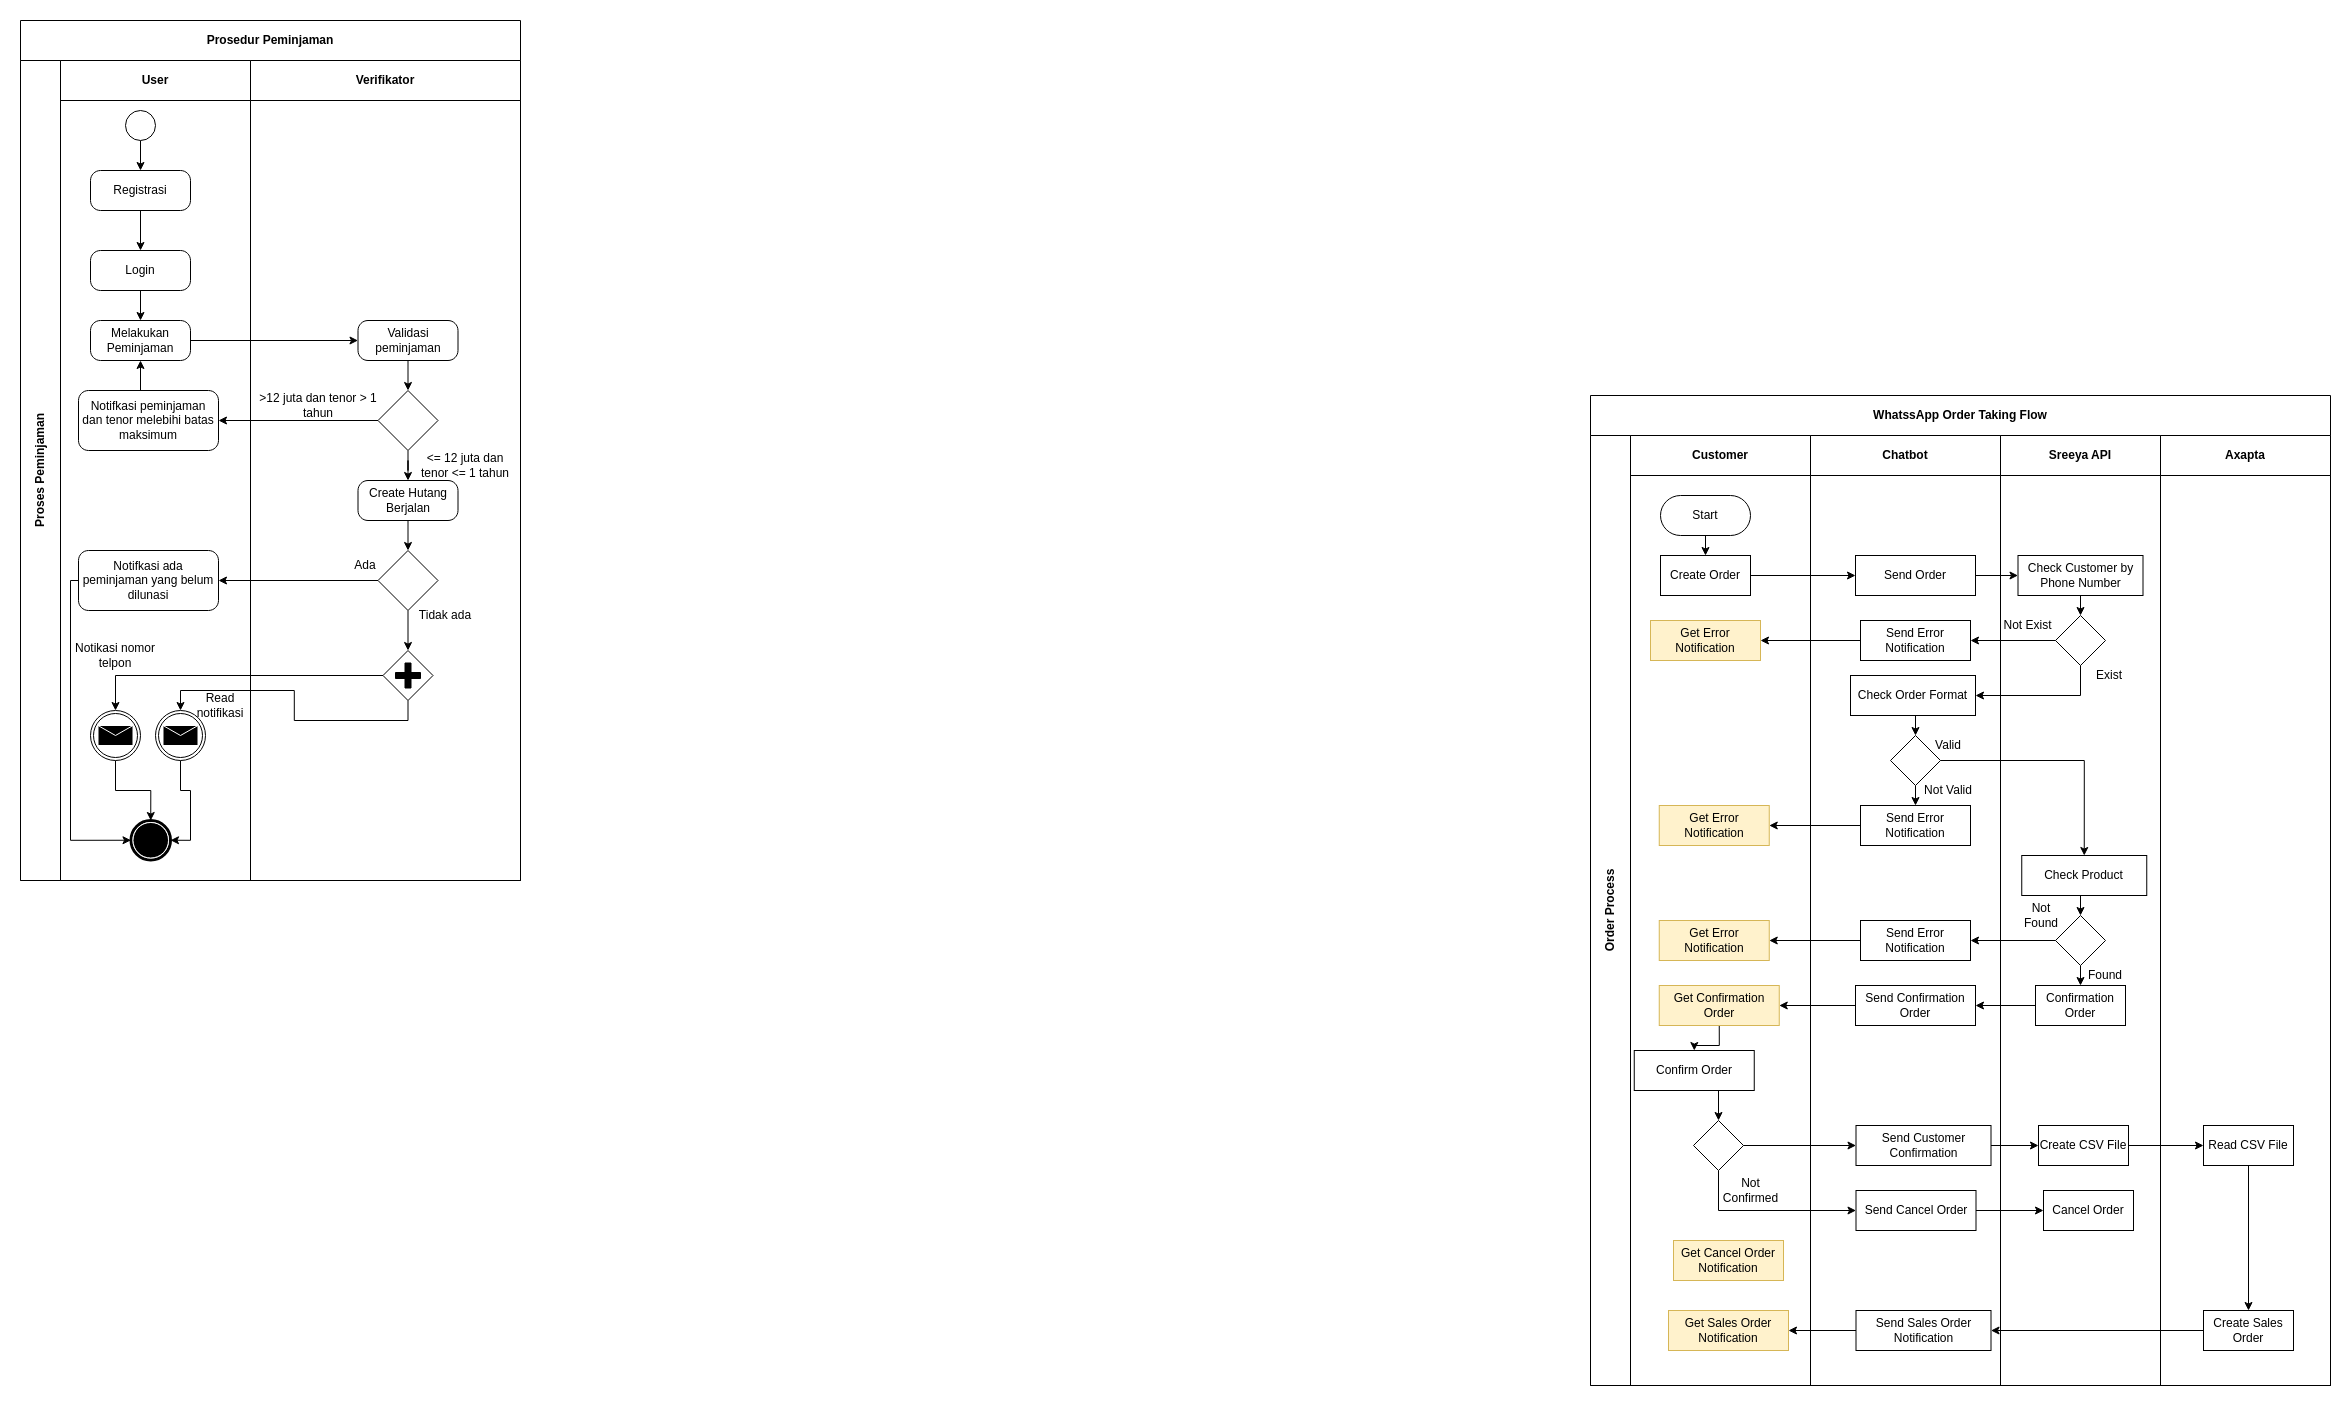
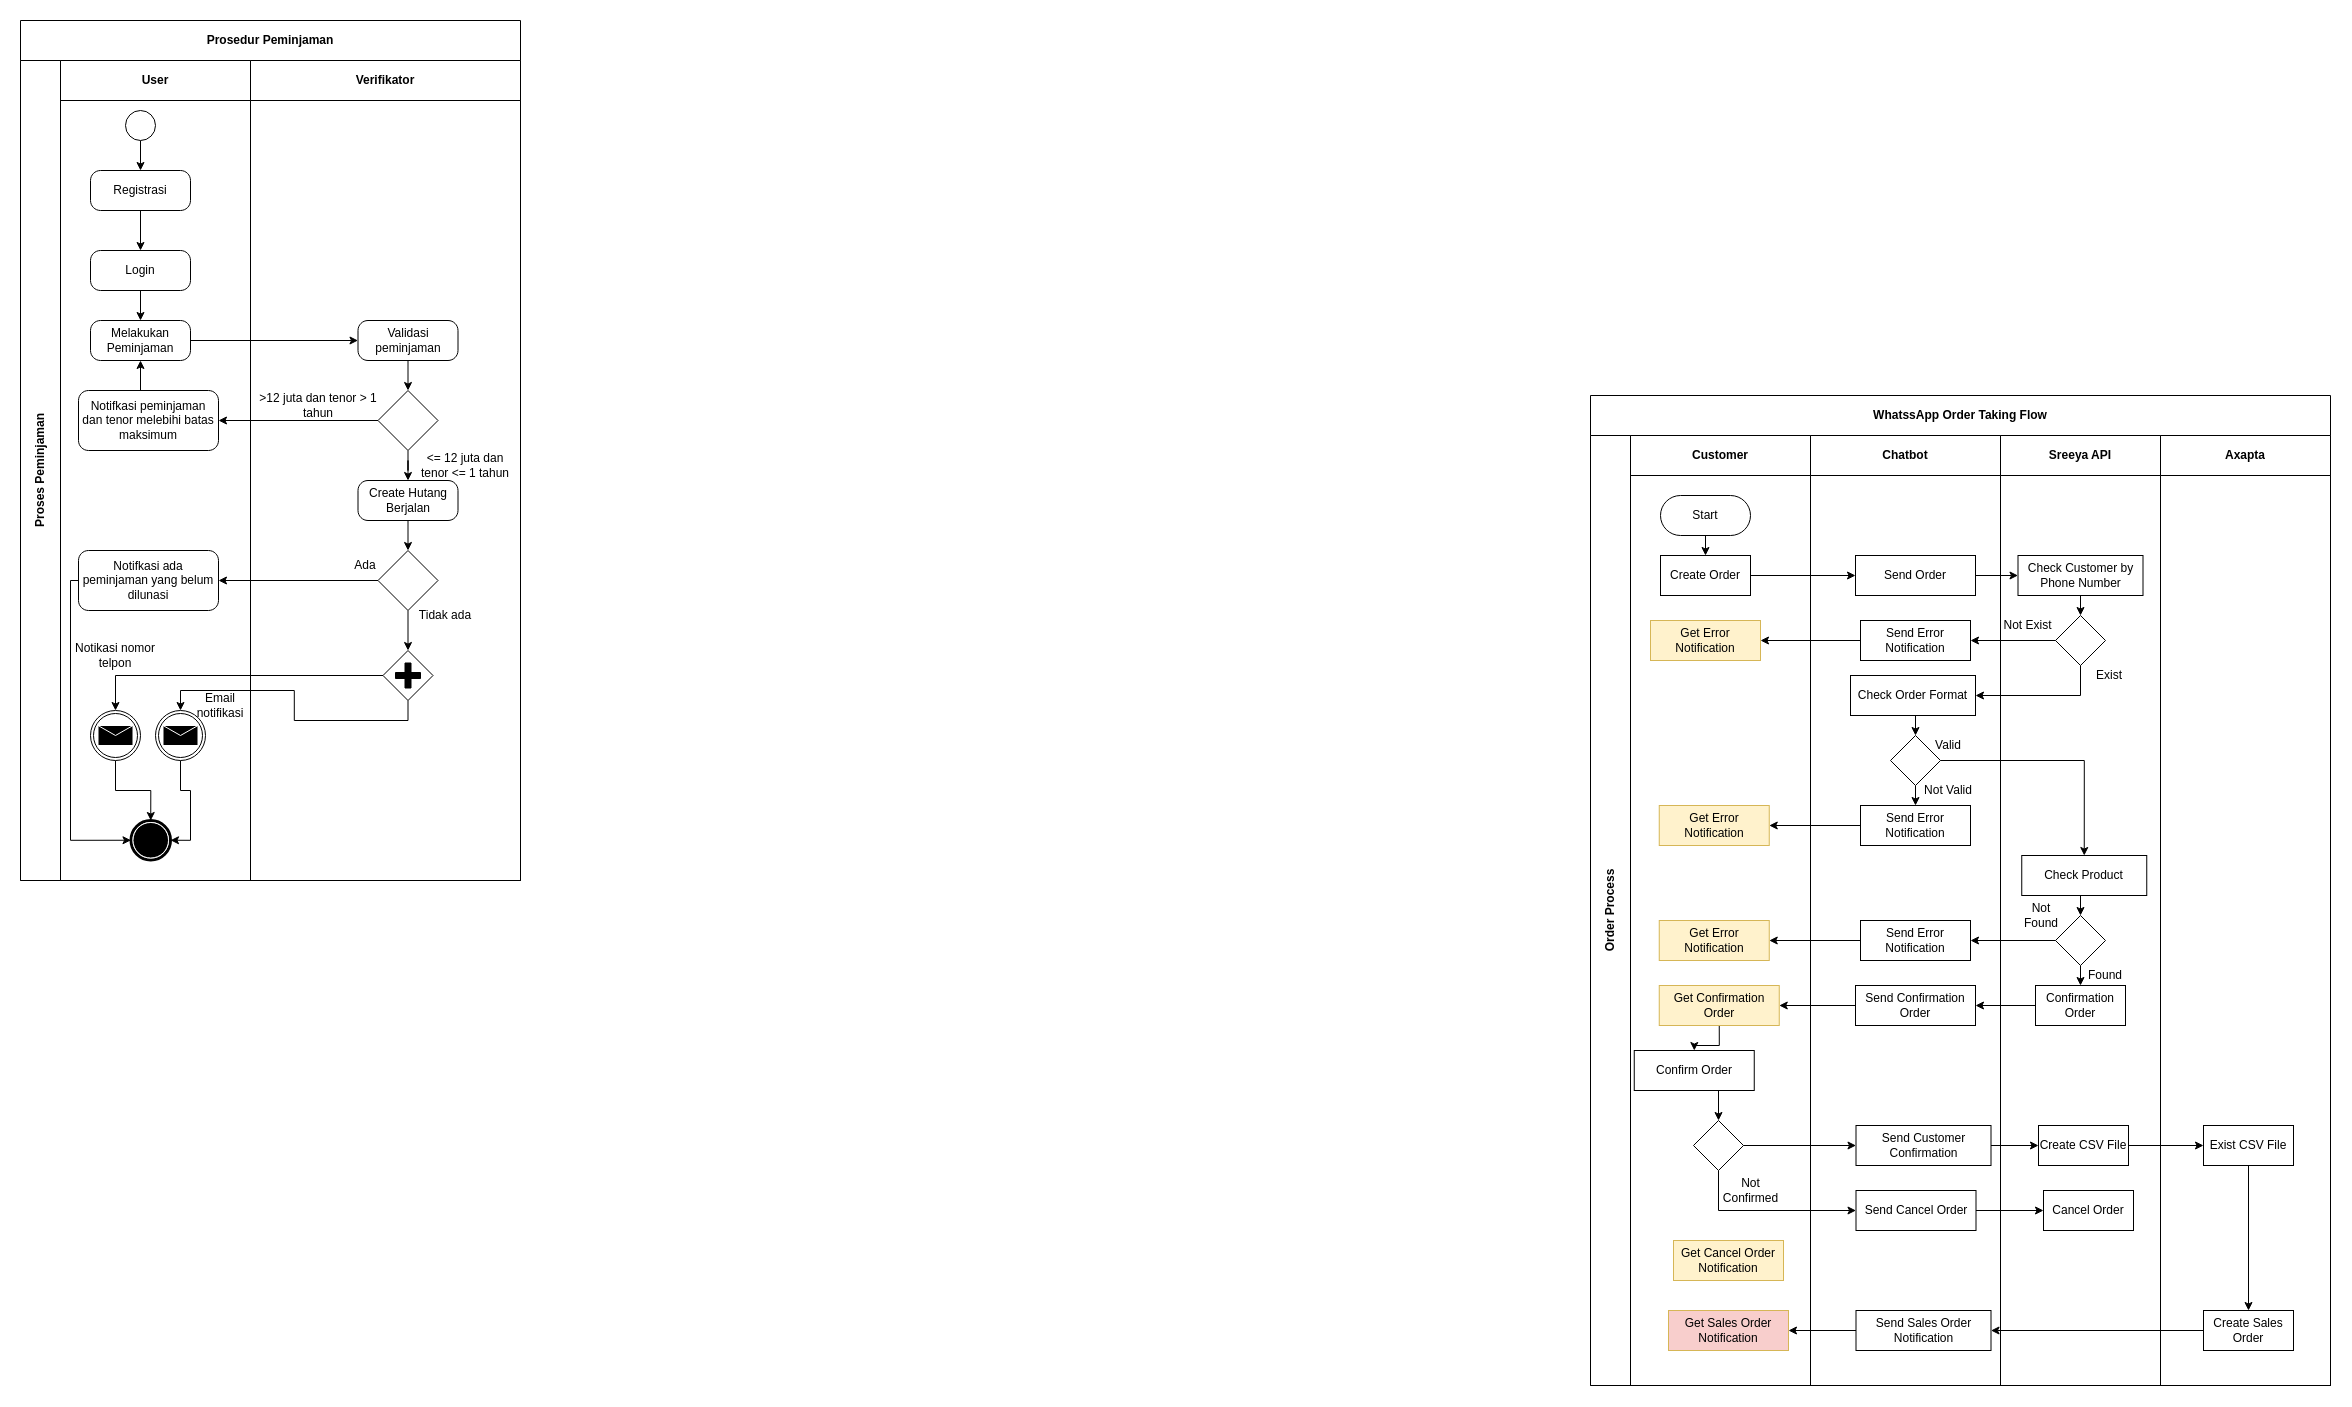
- <mxCell id="90" value="Read notifikasi" style="text;html=1;strokeColor=none;fillColor=none;align=center;verticalAlign=middle;whiteSpace=wrap;rounded=0;" parent="73" vertex="1"><mxGeometry x="130" y="630" width="60" height="30" as="geometry" /></mxCell>
+ <mxCell id="90" value="Email notifikasi" style="text;html=1;strokeColor=none;fillColor=none;align=center;verticalAlign=middle;whiteSpace=wrap;rounded=0;" parent="73" vertex="1"><mxGeometry x="130" y="630" width="60" height="30" as="geometry" /></mxCell>
- <mxCell id="51" value="Read CSV File" style="rounded=0;whiteSpace=wrap;html=1;" parent="49" vertex="1"><mxGeometry x="43" y="690" width="90" height="40" as="geometry" /></mxCell>
+ <mxCell id="51" value="Exist CSV File" style="rounded=0;whiteSpace=wrap;html=1;" parent="49" vertex="1"><mxGeometry x="43" y="690" width="90" height="40" as="geometry" /></mxCell>
- <mxCell id="12" value="Get Sales Order Notification" style="rounded=0;whiteSpace=wrap;html=1;fillColor=#fff2cc;strokeColor=#d6b656;" parent="4" vertex="1"><mxGeometry x="38" y="875" width="120" height="40" as="geometry" /></mxCell>
+ <mxCell id="12" value="Get Sales Order Notification" style="rounded=0;whiteSpace=wrap;html=1;fillColor=#f8cecc;strokeColor=#d6b656;" parent="4" vertex="1"><mxGeometry x="38" y="875" width="120" height="40" as="geometry" /></mxCell>
